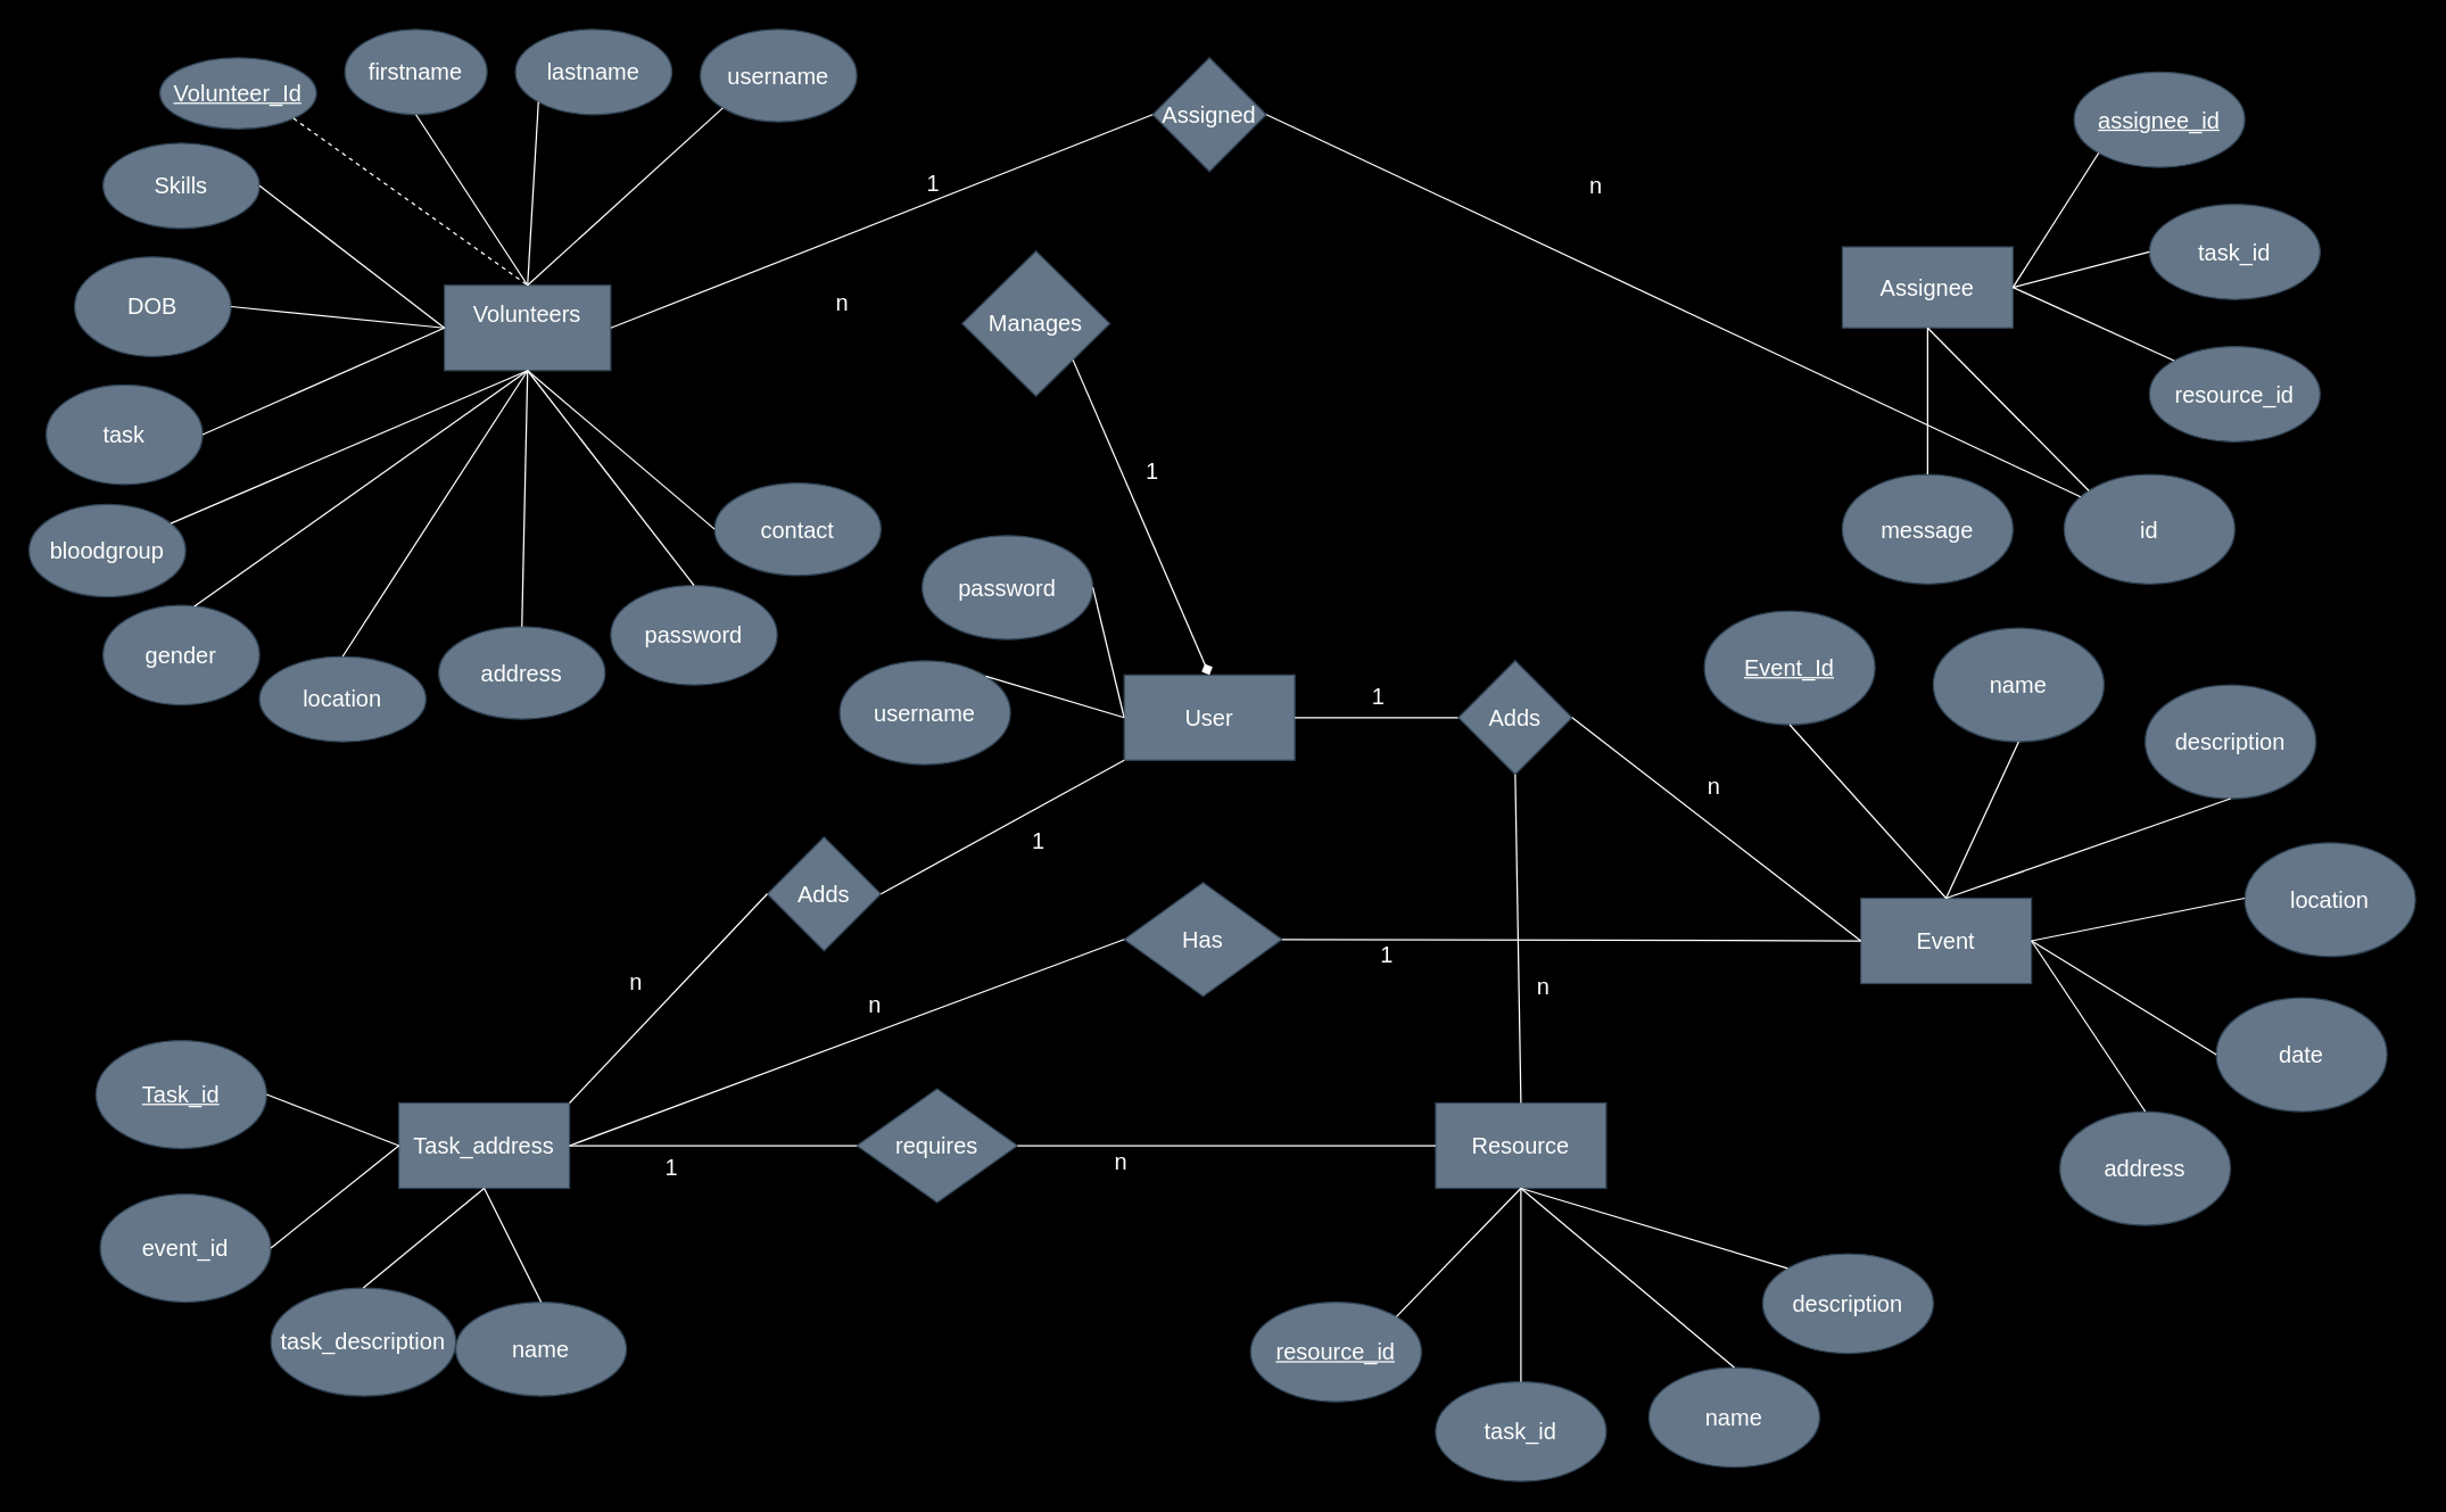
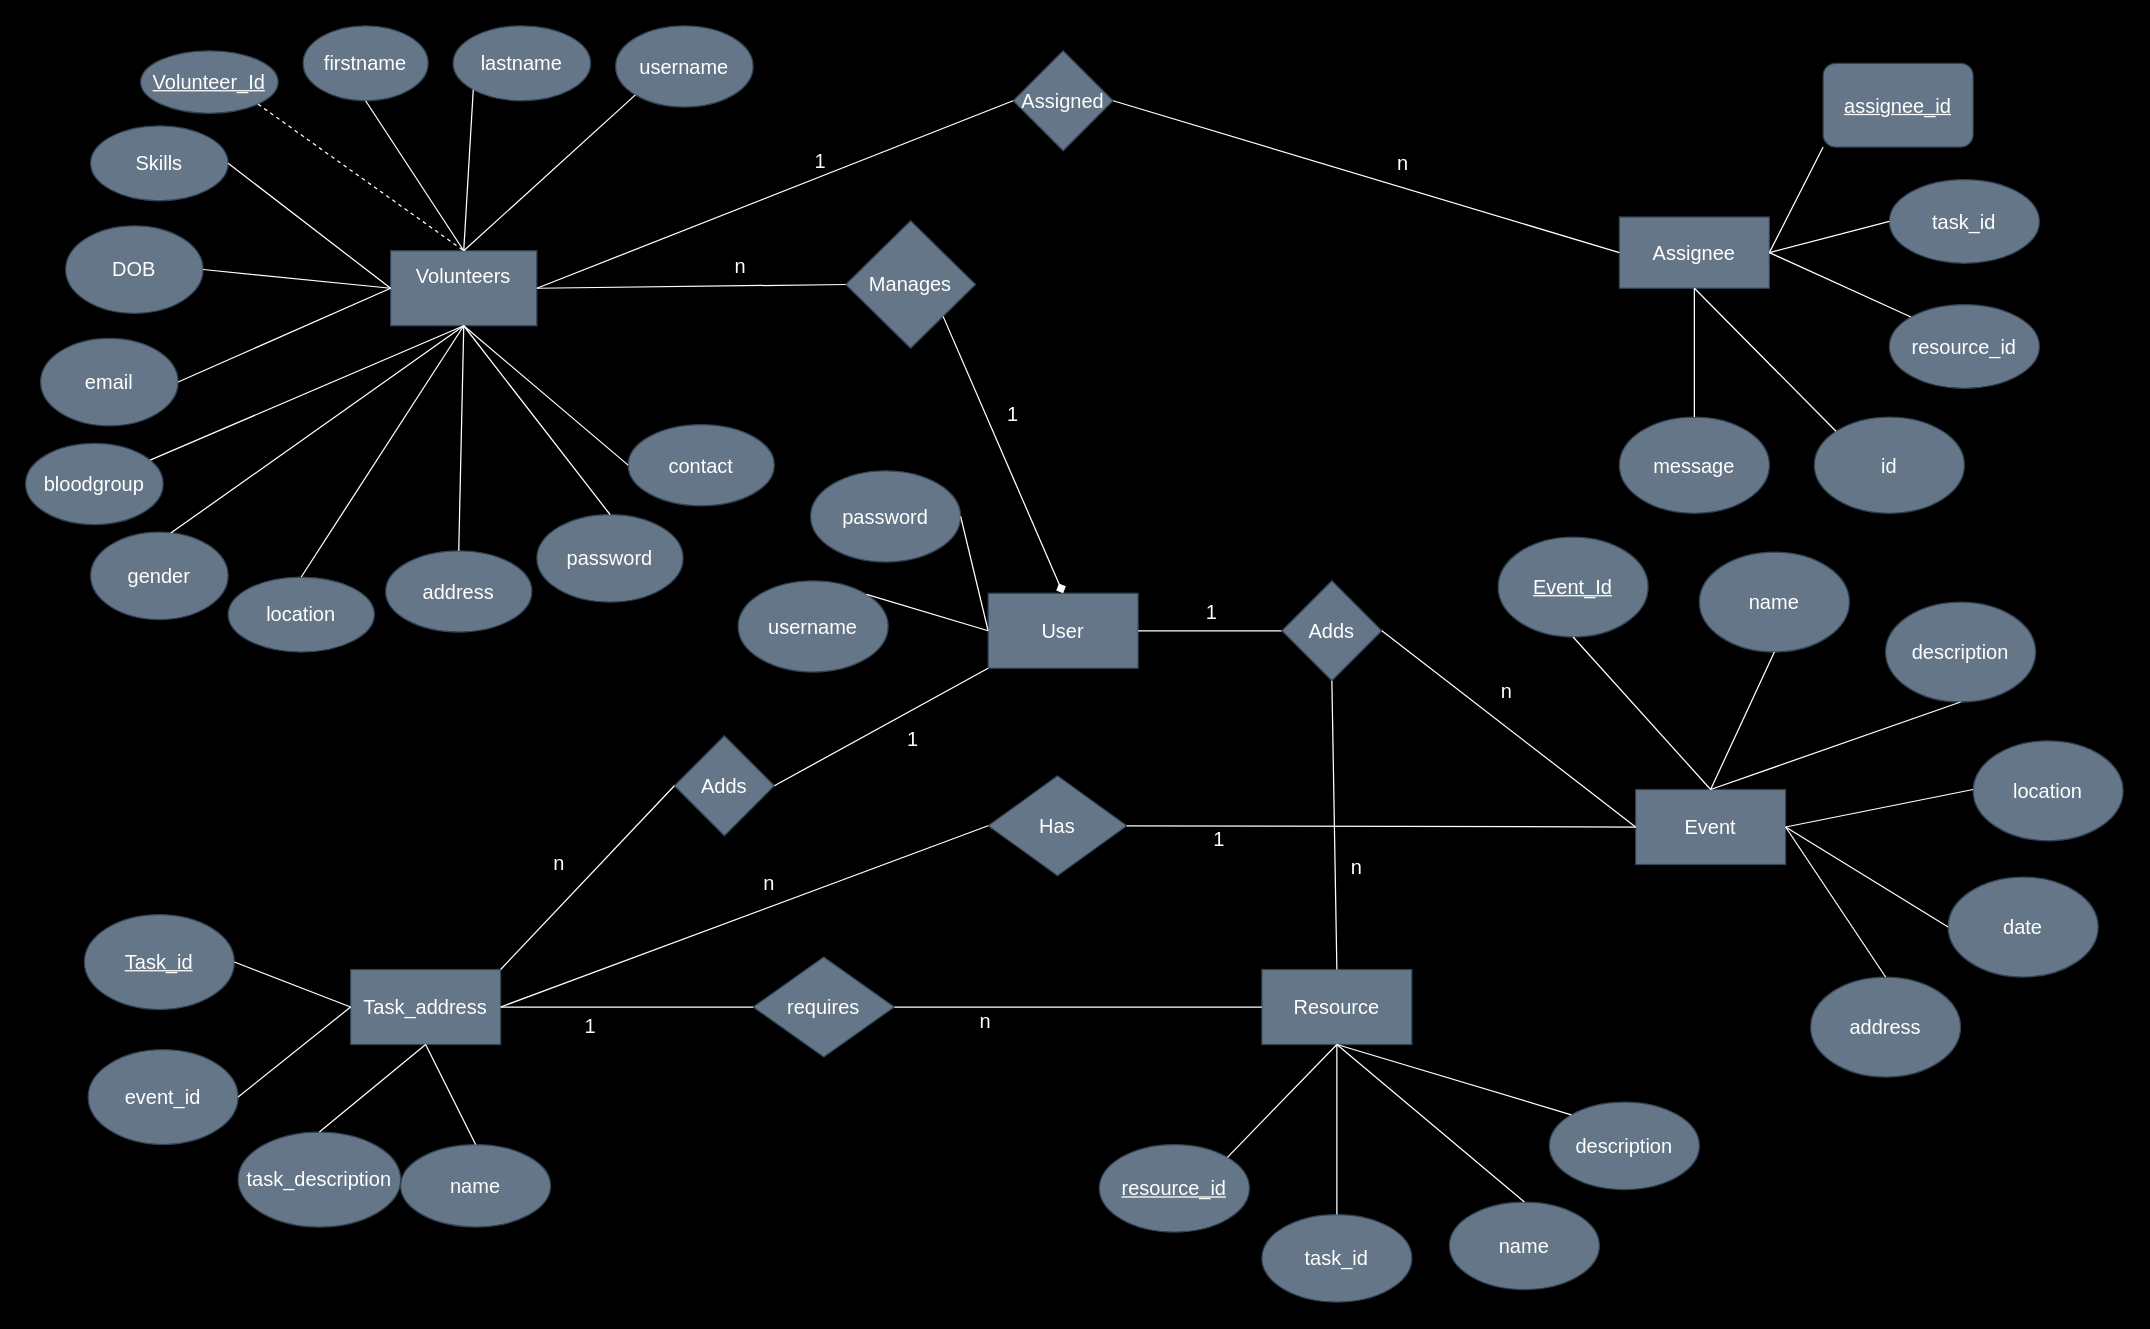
- <mxCell id="32" value="&lt;u&gt;&lt;font style=&quot;font-size: 16px;&quot;&gt;assignee_id&lt;/font&gt;&lt;/u&gt;" style="ellipse;whiteSpace=wrap;html=1;strokeColor=#314354;fillColor=#647687;fontColor=#ffffff;" parent="1" vertex="1"><mxGeometry x="1458" y="50" width="120" height="67" as="geometry" /></mxCell>
+ <mxCell id="32" value="&lt;u&gt;&lt;font style=&quot;font-size: 16px;&quot;&gt;assignee_id&lt;/font&gt;&lt;/u&gt;" style="whiteSpace=wrap;html=1;strokeColor=#314354;fillColor=#647687;fontColor=#ffffff;rounded=1;" parent="1" vertex="1"><mxGeometry x="1458" y="50" width="120" height="67" as="geometry" /></mxCell>
- <mxCell id="86" value="" style="endArrow=none;html=1;rounded=0;strokeColor=#FFFFFF;exitX=1;exitY=0.5;exitDx=0;exitDy=0;" edge="1" parent="1" source="84" target="31"><mxGeometry width="50" height="50" relative="1" as="geometry"><mxPoint x="886" y="224" as="sourcePoint" /><mxPoint x="1267" y="74" as="targetPoint" /></mxGeometry></mxCell>
+ <mxCell id="86" value="" style="endArrow=none;html=1;rounded=0;strokeColor=#FFFFFF;exitX=1;exitY=0.5;exitDx=0;exitDy=0;entryX=0;entryY=0.5;entryDx=0;entryDy=0;" edge="1" parent="1" source="84" target="29"><mxGeometry width="50" height="50" relative="1" as="geometry"><mxPoint x="886" y="224" as="sourcePoint" /><mxPoint x="1267" y="74" as="targetPoint" /></mxGeometry></mxCell>
+ <mxCell id="67" value="" style="endArrow=none;html=1;rounded=0;strokeColor=#FFFFFF;exitX=1;exitY=0.5;exitDx=0;exitDy=0;entryX=0;entryY=0.5;entryDx=0;entryDy=0;" edge="1" parent="1" source="2" target="62"><mxGeometry width="50" height="50" relative="1" as="geometry"><mxPoint x="781" y="410" as="sourcePoint" /><mxPoint x="831" y="360" as="targetPoint" /></mxGeometry></mxCell>
- <mxCell id="8" value="task" style="ellipse;whiteSpace=wrap;html=1;strokeColor=#314354;fillColor=#647687;fontSize=16;labelBackgroundColor=none;fontColor=#ffffff;" parent="1" vertex="1"><mxGeometry x="32" y="270" width="110" height="70" as="geometry" /></mxCell>
+ <mxCell id="8" value="email" style="ellipse;whiteSpace=wrap;html=1;strokeColor=#314354;fillColor=#647687;fontSize=16;labelBackgroundColor=none;fontColor=#ffffff;" parent="1" vertex="1"><mxGeometry x="32" y="270" width="110" height="70" as="geometry" /></mxCell>
